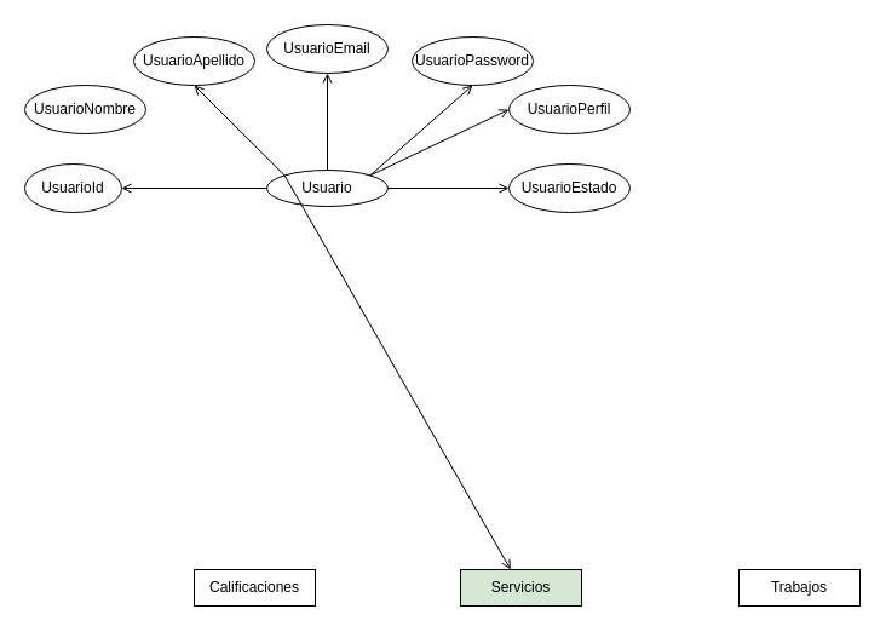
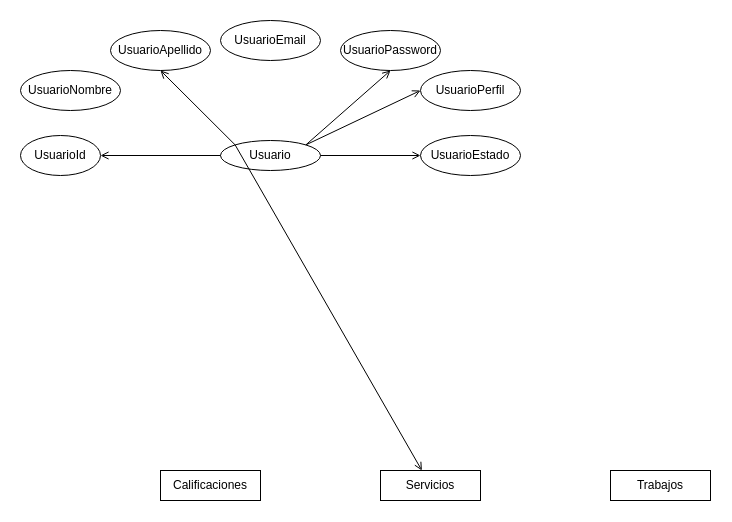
- <mxCell id="14" value="" style="endArrow=open;endFill=1;endSize=6;html=1;rounded=0;exitX=0.5;exitY=0;exitDx=0;exitDy=0;jumpSize=2;startSize=2;entryX=0.5;entryY=1;entryDx=0;entryDy=0;" parent="1" source="2" target="9" edge="1"><mxGeometry width="160" relative="1" as="geometry"><mxPoint x="240" y="160" as="sourcePoint" /><mxPoint x="183" y="79" as="targetPoint" /></mxGeometry></mxCell>
- <mxCell id="3" value="Servicios" style="rounded=0;whiteSpace=wrap;html=1;fillColor=#d5e8d4;" parent="1" vertex="1"><mxGeometry x="380" y="470" width="100" height="30" as="geometry" /></mxCell>
+ <mxCell id="3" value="Servicios" style="rounded=0;whiteSpace=wrap;html=1;" parent="1" vertex="1"><mxGeometry x="380" y="470" width="100" height="30" as="geometry" /></mxCell>
